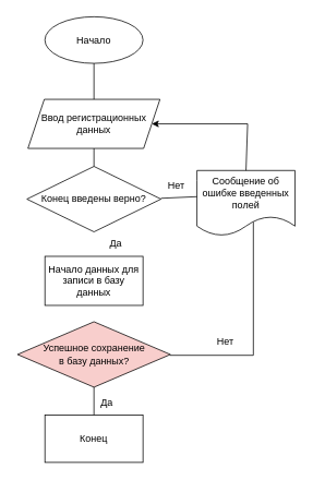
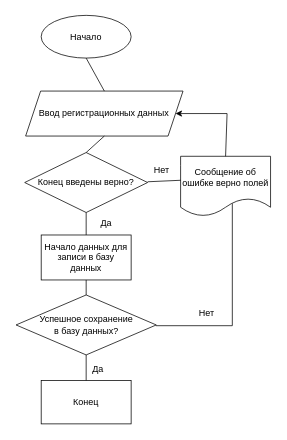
- <mxCell id="2" value="Ввод регистрационных данных" style="shape=parallelogram;perimeter=parallelogramPerimeter;whiteSpace=wrap;html=1;fixedSize=1;" vertex="1" parent="1"><mxGeometry x="33.25" y="121" width="161.5" height="60" as="geometry" /></mxCell>
+ <mxCell id="2" value="Ввод регистрационных данных" style="shape=parallelogram;perimeter=parallelogramPerimeter;whiteSpace=wrap;html=1;fixedSize=1;" vertex="1" parent="1"><mxGeometry x="33.25" y="121" width="210" height="60" as="geometry" /></mxCell>
- <mxCell id="4" value="Сообщение об ошибке введенных полей" style="shape=document;whiteSpace=wrap;html=1;boundedLbl=1;" vertex="1" parent="1"><mxGeometry x="240" y="208" width="120" height="80" as="geometry" /></mxCell>
+ <mxCell id="4" value="Сообщение об ошибке верно полей" style="shape=document;whiteSpace=wrap;html=1;boundedLbl=1;" vertex="1" parent="1"><mxGeometry x="240" y="208" width="120" height="80" as="geometry" /></mxCell>
+ <mxCell id="9" value="" style="endArrow=none;html=1;rounded=0;exitX=0.5;exitY=0;exitDx=0;exitDy=0;entryX=0.5;entryY=1;entryDx=0;entryDy=0;" edge="1" parent="1" source="5" target="3"><mxGeometry width="50" height="50" relative="1" as="geometry"><mxPoint x="66" y="333" as="sourcePoint" /><mxPoint x="114" y="285" as="targetPoint" /></mxGeometry></mxCell>
+ <mxCell id="12" value="" style="endArrow=none;html=1;rounded=0;exitX=0.5;exitY=1;exitDx=0;exitDy=0;entryX=0.5;entryY=0;entryDx=0;entryDy=0;" edge="1" parent="1" source="5" target="6"><mxGeometry width="50" height="50" relative="1" as="geometry"><mxPoint x="110" y="384" as="sourcePoint" /><mxPoint x="115" y="393" as="targetPoint" /></mxGeometry></mxCell>
- <mxCell id="6" value="Успешное сохранение &lt;br&gt;в базу данных?" style="rhombus;whiteSpace=wrap;html=1;fillColor=#f8cecc;" vertex="1" parent="1"><mxGeometry x="20.5" y="393" width="187" height="80" as="geometry" /></mxCell>
+ <mxCell id="6" value="Успешное сохранение &lt;br&gt;в базу данных?" style="rhombus;whiteSpace=wrap;html=1;" vertex="1" parent="1"><mxGeometry x="20.5" y="393" width="187" height="80" as="geometry" /></mxCell>
